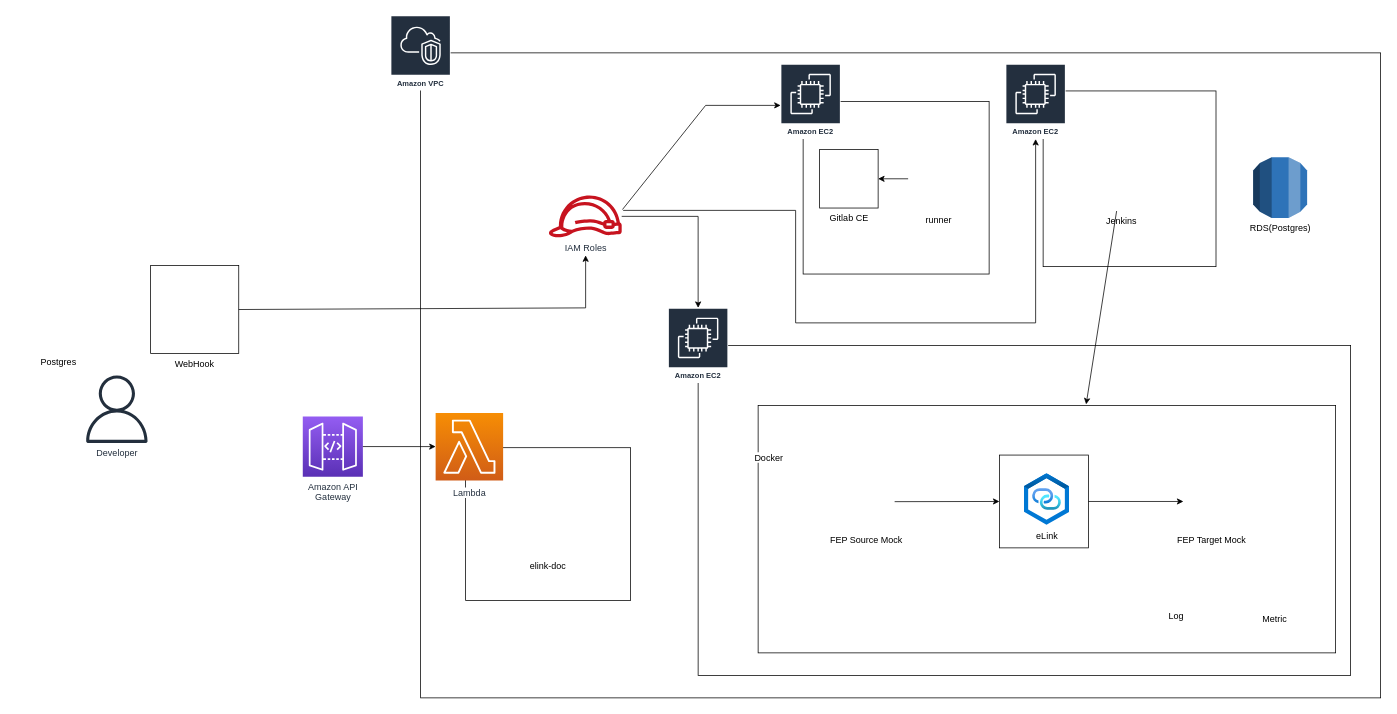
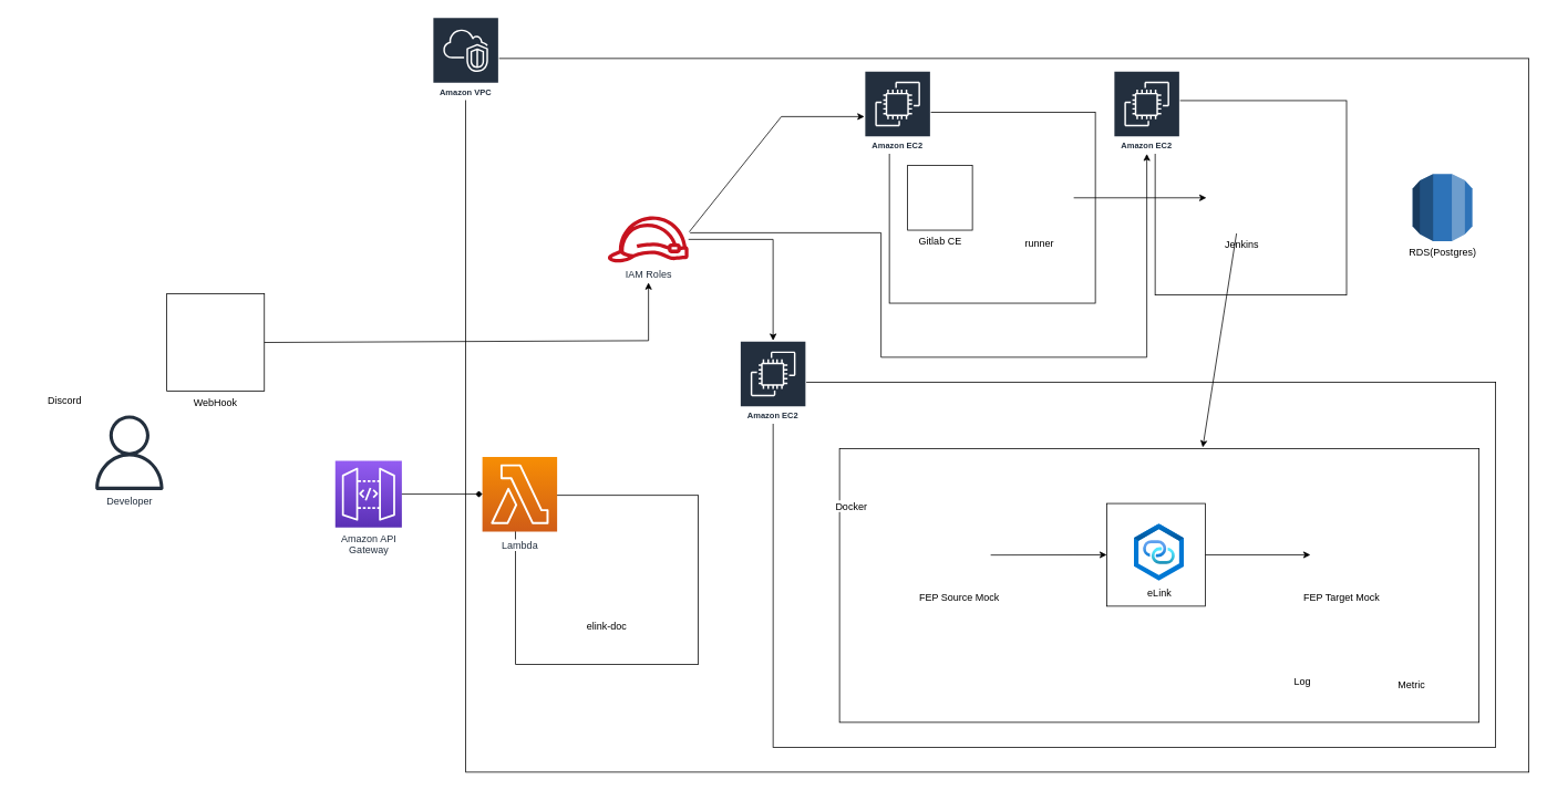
- <mxCell id="28" value="" style="endArrow=classic;html=1;rounded=0;" edge="1" parent="1" source="22" target="13"><mxGeometry width="50" height="50" relative="1" as="geometry"><mxPoint x="810" y="490" as="sourcePoint" /><mxPoint x="860" y="440" as="targetPoint" /></mxGeometry></mxCell>
+ <mxCell id="28" value="" style="endArrow=classic;html=1;rounded=0;entryX=0;entryY=0.5;entryDx=0;entryDy=0;" edge="1" parent="1" source="22" target="26"><mxGeometry width="50" height="50" relative="1" as="geometry"><mxPoint x="810" y="490" as="sourcePoint" /><mxPoint x="860" y="440" as="targetPoint" /></mxGeometry></mxCell>
- <mxCell id="30" value="RDS(Postgres)" style="outlineConnect=0;dashed=0;verticalLabelPosition=bottom;verticalAlign=top;align=center;html=1;shape=mxgraph.aws3.rds;fillColor=#2E73B8;gradientColor=none;" vertex="1" parent="1"><mxGeometry x="1670" y="209" width="72" height="81" as="geometry" /></mxCell>
+ <mxCell id="30" value="RDS(Postgres)" style="outlineConnect=0;dashed=0;verticalLabelPosition=bottom;verticalAlign=top;align=center;html=1;shape=mxgraph.aws3.rds;fillColor=#2E73B8;gradientColor=none;" vertex="1" parent="1"><mxGeometry x="1700" y="209" width="72" height="81" as="geometry" /></mxCell>
- <mxCell id="23" value="Postgres" style="shape=image;verticalLabelPosition=bottom;labelBackgroundColor=default;verticalAlign=top;aspect=fixed;imageAspect=0;image=https://static.vecteezy.com/system/resources/previews/023/986/880/non_2x/discord-logo-discord-logo-transparent-discord-icon-transparent-free-free-png.png;" vertex="1" parent="1"><mxGeometry x="20" y="353.44" width="115" height="115" as="geometry" /></mxCell>
+ <mxCell id="23" value="Discord" style="shape=image;verticalLabelPosition=bottom;labelBackgroundColor=default;verticalAlign=top;aspect=fixed;imageAspect=0;image=https://static.vecteezy.com/system/resources/previews/023/986/880/non_2x/discord-logo-discord-logo-transparent-discord-icon-transparent-free-free-png.png;" vertex="1" parent="1"><mxGeometry x="20" y="353.44" width="115" height="115" as="geometry" /></mxCell>
- <mxCell id="35" value="" style="endArrow=classic;html=1;rounded=0;exitX=1;exitY=0.499;exitDx=0;exitDy=0;exitPerimeter=0;" edge="1" parent="1" source="11" target="10"><mxGeometry width="50" height="50" relative="1" as="geometry"><mxPoint x="468" y="679.5" as="sourcePoint" /><mxPoint x="556" y="679.5" as="targetPoint" /></mxGeometry></mxCell>
+ <mxCell id="35" value="" style="endArrow=diamond;html=1;rounded=0;exitX=1;exitY=0.499;exitDx=0;exitDy=0;exitPerimeter=0;" edge="1" parent="1" source="11" target="10"><mxGeometry width="50" height="50" relative="1" as="geometry"><mxPoint x="468" y="679.5" as="sourcePoint" /><mxPoint x="556" y="679.5" as="targetPoint" /></mxGeometry></mxCell>
